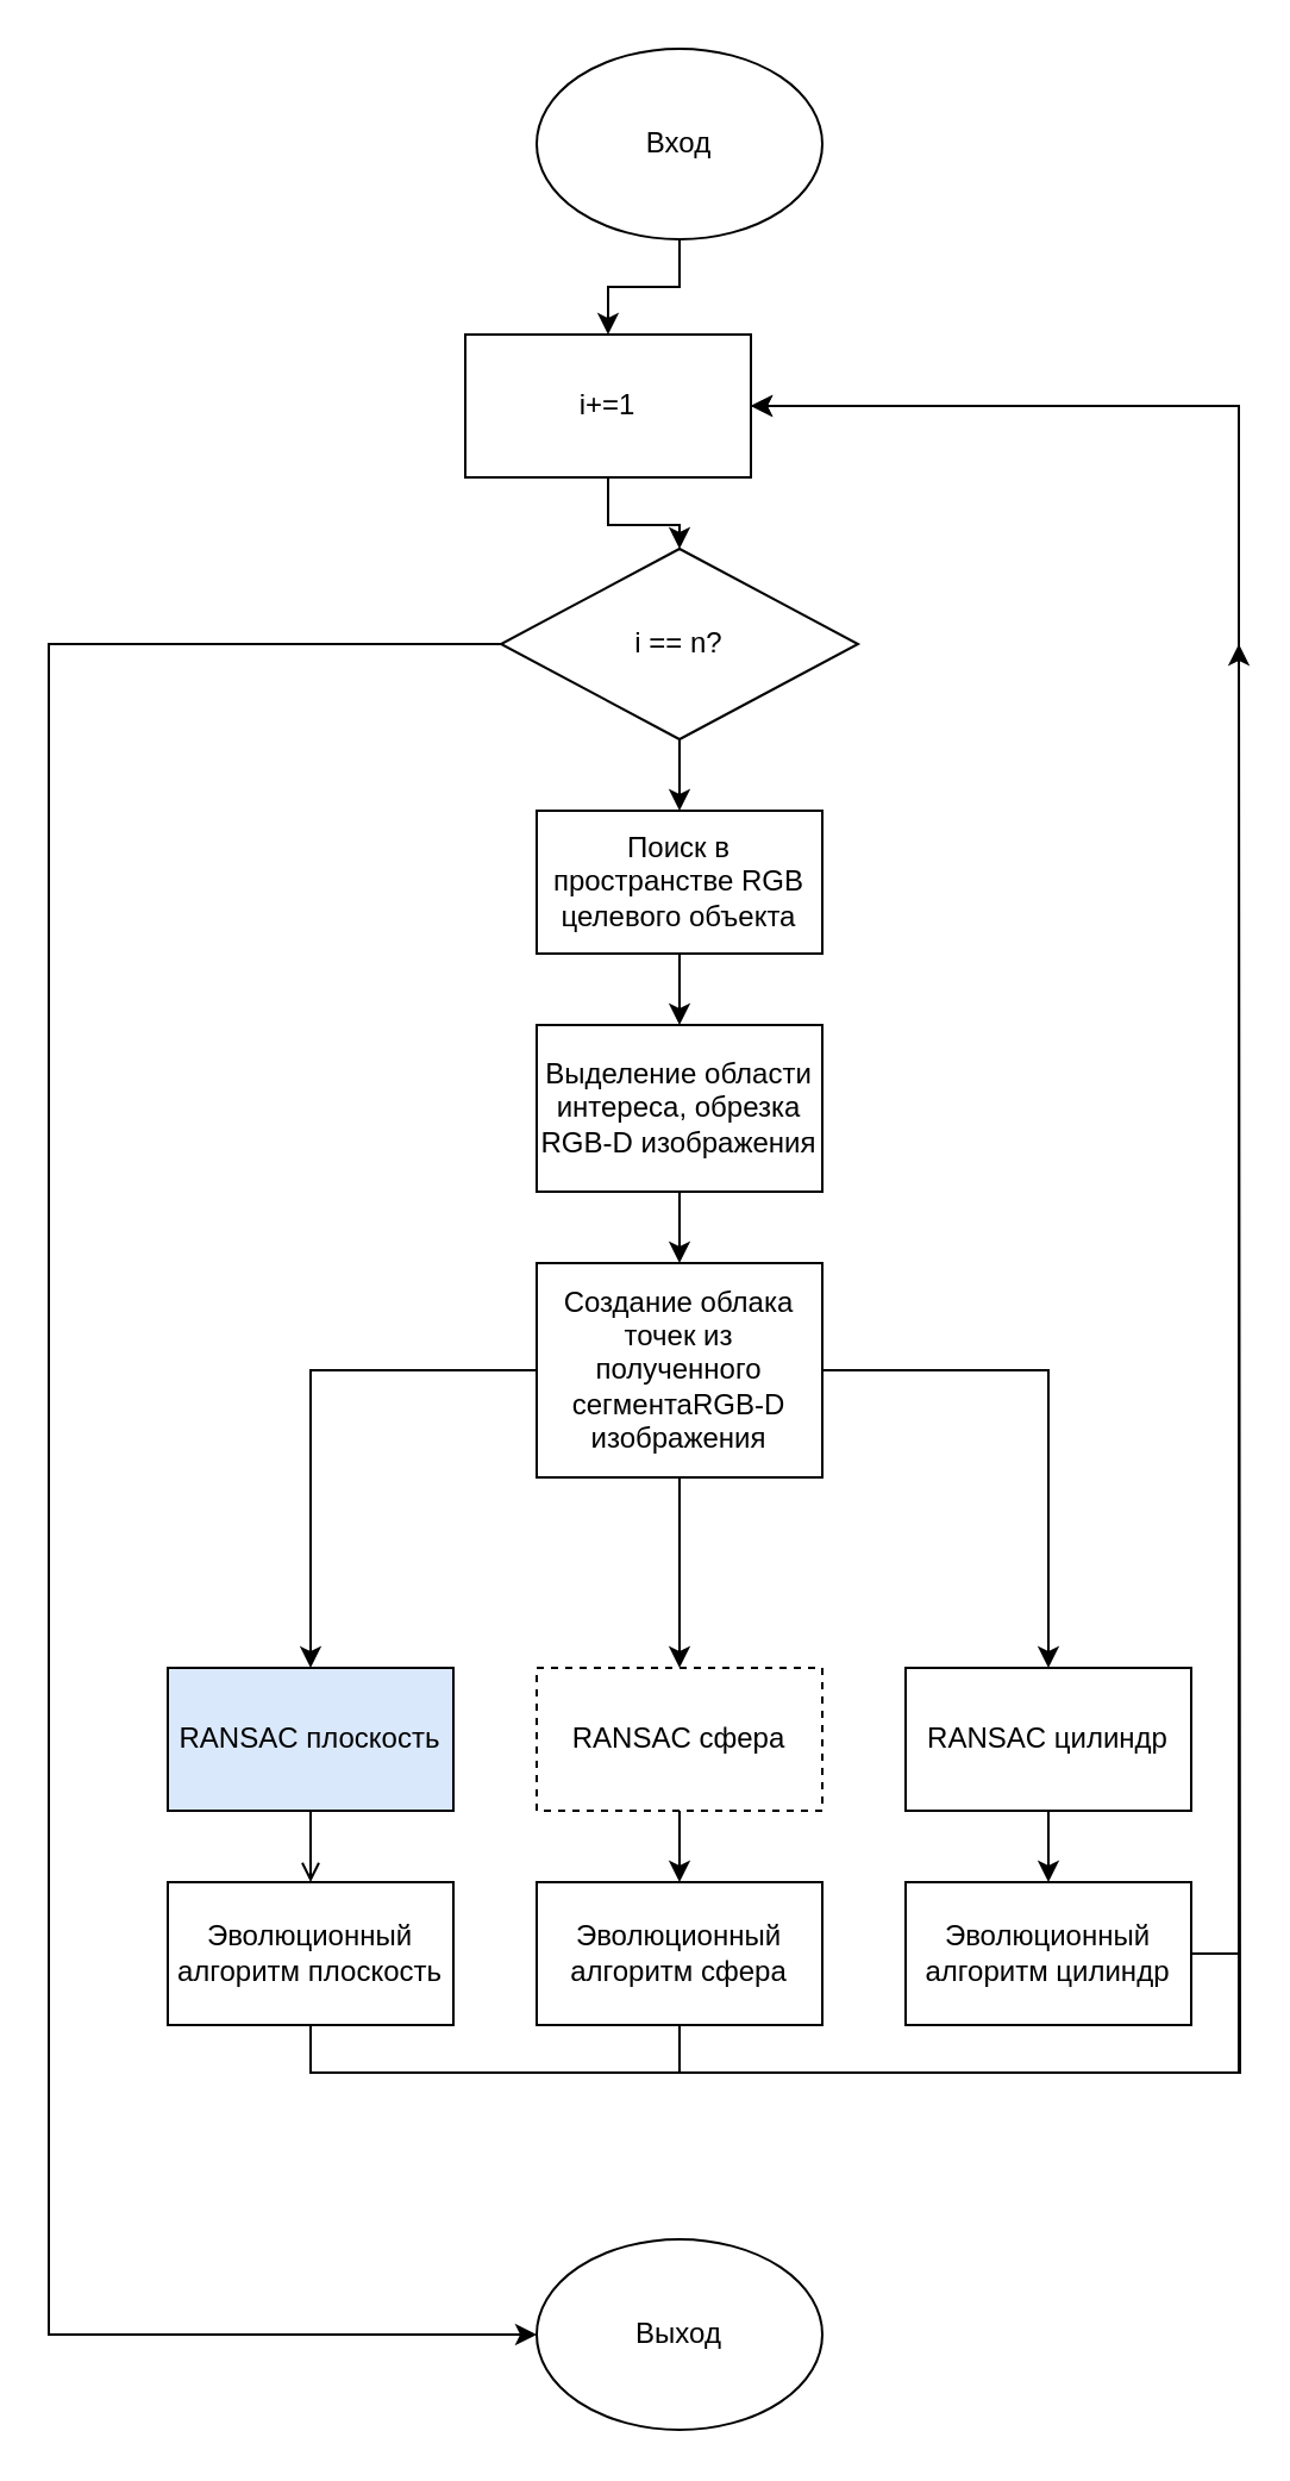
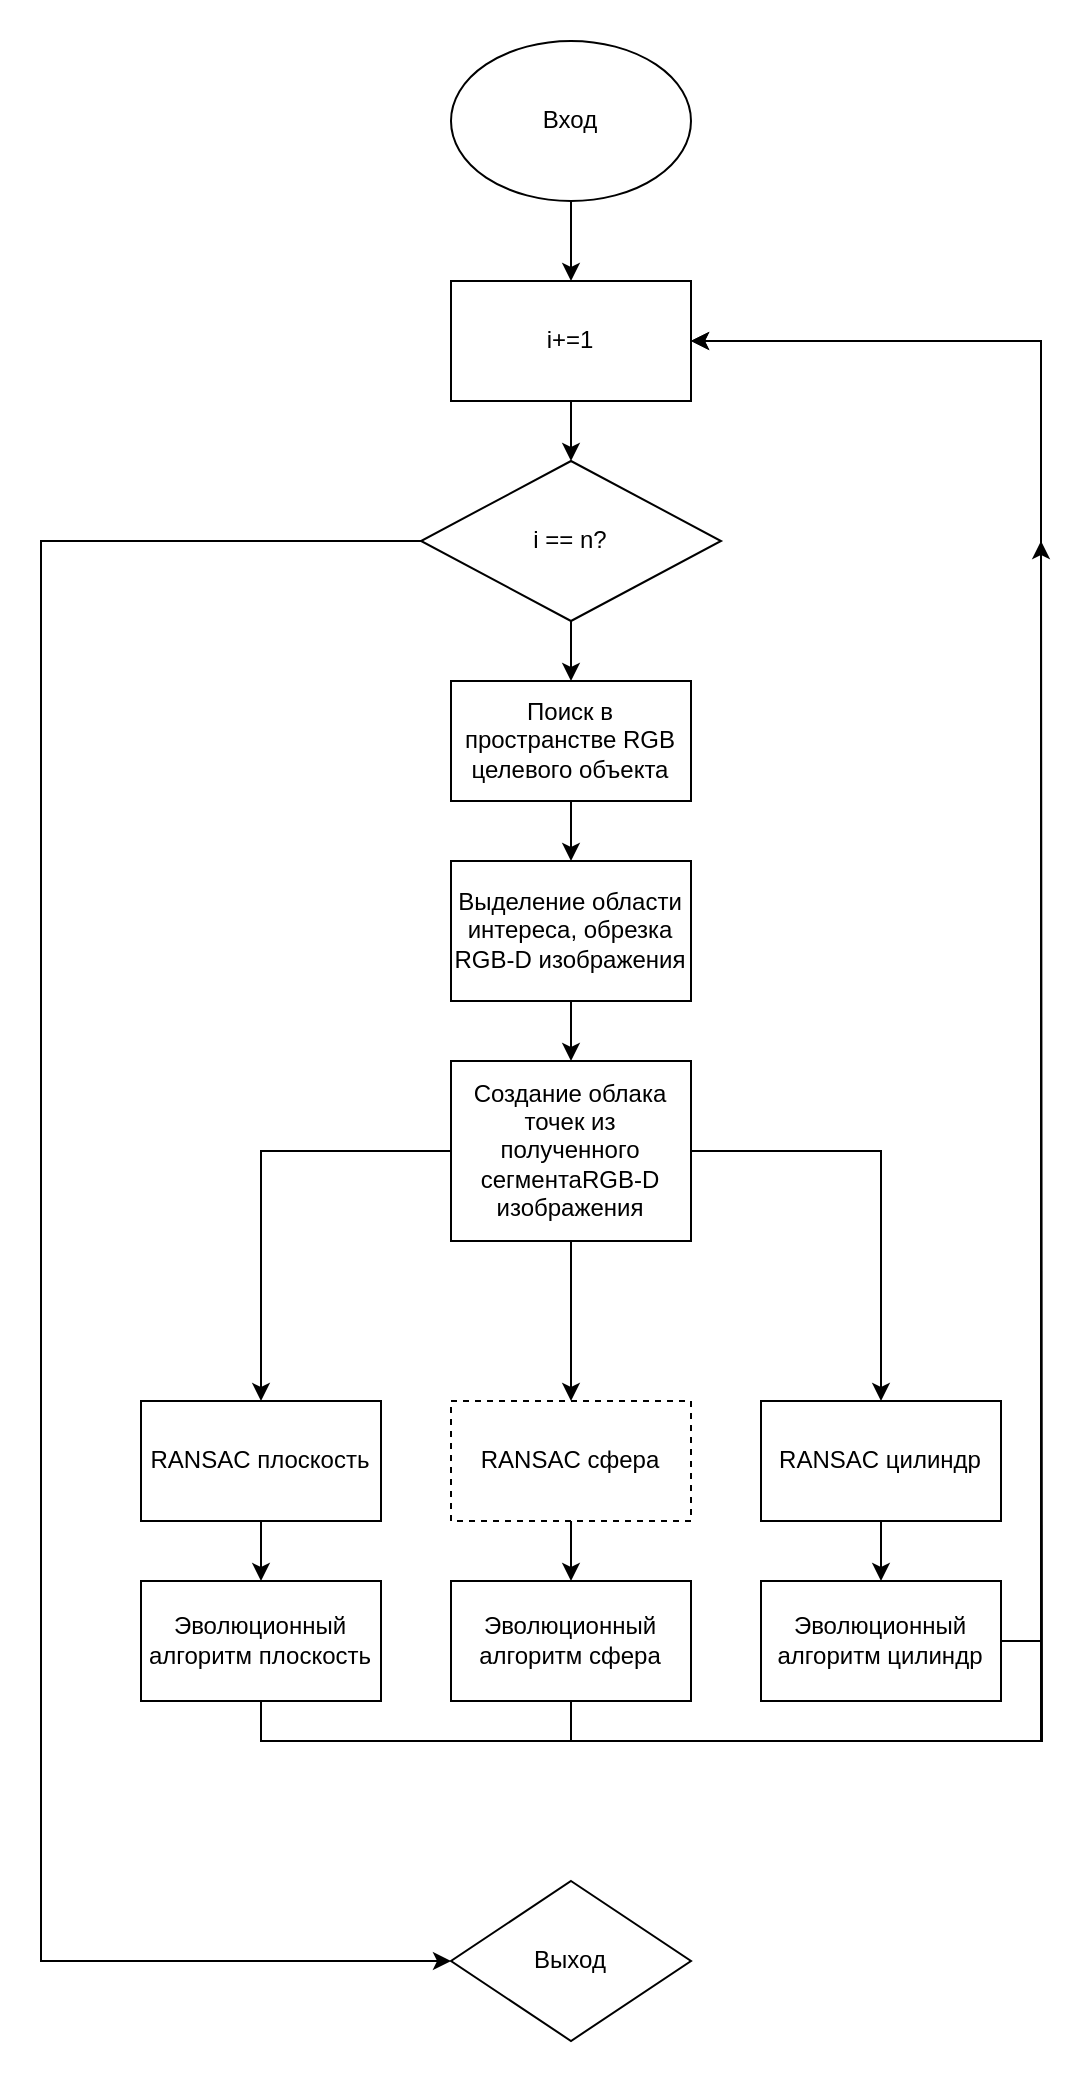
- <mxCell id="25" value="i+=1" style="rounded=0;whiteSpace=wrap;html=1;fillColor=#ffffff;" vertex="1" parent="1"><mxGeometry x="195" y="140" width="120" height="60" as="geometry" /></mxCell>
+ <mxCell id="25" value="i+=1" style="rounded=0;whiteSpace=wrap;html=1;fillColor=#ffffff;" vertex="1" parent="1"><mxGeometry x="225" y="140" width="120" height="60" as="geometry" /></mxCell>
- <mxCell id="13" value="RANSAC плоскость" style="rounded=0;whiteSpace=wrap;html=1;fillColor=#dae8fc;" vertex="1" parent="1"><mxGeometry x="70" y="700" width="120" height="60" as="geometry" /></mxCell>
+ <mxCell id="13" value="RANSAC плоскость" style="rounded=0;whiteSpace=wrap;html=1;" vertex="1" parent="1"><mxGeometry x="70" y="700" width="120" height="60" as="geometry" /></mxCell>
- <mxCell id="12" style="edgeStyle=orthogonalEdgeStyle;rounded=0;orthogonalLoop=1;jettySize=auto;html=1;exitX=0.5;exitY=1;exitDx=0;exitDy=0;entryX=0.5;entryY=0;entryDx=0;entryDy=0;endArrow=open;" edge="1" parent="1" source="13" target="19"><mxGeometry relative="1" as="geometry" /></mxCell>
+ <mxCell id="12" style="edgeStyle=orthogonalEdgeStyle;rounded=0;orthogonalLoop=1;jettySize=auto;html=1;exitX=0.5;exitY=1;exitDx=0;exitDy=0;entryX=0.5;entryY=0;entryDx=0;entryDy=0;" edge="1" parent="1" source="13" target="19"><mxGeometry relative="1" as="geometry" /></mxCell>
- <mxCell id="29" value="Выход" style="ellipse;whiteSpace=wrap;html=1;" vertex="1" parent="1"><mxGeometry x="225" y="940" width="120" height="80" as="geometry" /></mxCell>
+ <mxCell id="29" value="Выход" style="rhombus;whiteSpace=wrap;html=1;" vertex="1" parent="1"><mxGeometry x="225" y="940" width="120" height="80" as="geometry" /></mxCell>
